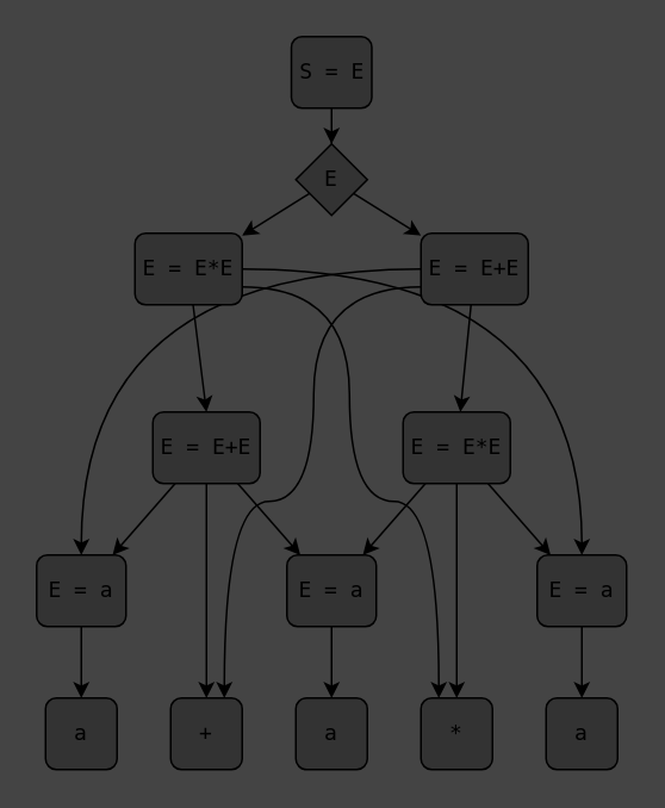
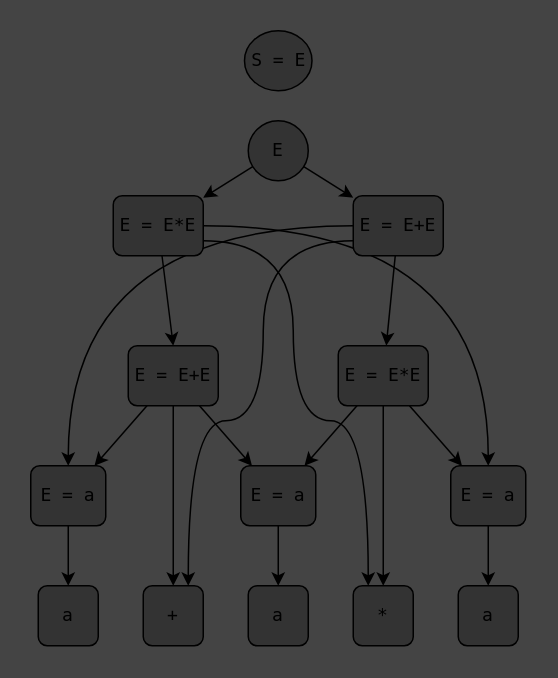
- <mxCell id="33" value="S = E" style="rounded=1;whiteSpace=wrap;html=1;fillColor=#333333;fontFamily=monospace;" parent="1" vertex="1"><mxGeometry x="162.5" width="45" height="40" as="geometry" y="20" /></mxCell>
+ <mxCell id="33" value="S = E" style="ellipse;whiteSpace=wrap;html=1;fillColor=#333333;fontFamily=monospace;" parent="1" vertex="1"><mxGeometry x="162.5" width="45" height="40" as="geometry" y="20" /></mxCell>
- <mxCell id="32" style="edgeStyle=orthogonalEdgeStyle;rounded=0;orthogonalLoop=1;jettySize=auto;html=1;" parent="1" source="33" target="31" edge="1"><mxGeometry relative="1" as="geometry" /></mxCell>
- <mxCell id="31" value="E" style="rhombus;whiteSpace=wrap;html=1;aspect=fixed;strokeColor=default;align=center;verticalAlign=middle;fontFamily=monospace;fontSize=12;fontColor=default;labelBackgroundColor=none;fillColor=#333333;" parent="1" vertex="1"><mxGeometry x="165" y="80" width="40" height="40" as="geometry" /></mxCell>
+ <mxCell id="31" value="E" style="ellipse;whiteSpace=wrap;html=1;aspect=fixed;rounded=1;strokeColor=default;align=center;verticalAlign=middle;fontFamily=monospace;fontSize=12;fontColor=default;labelBackgroundColor=none;fillColor=#333333;" parent="1" vertex="1"><mxGeometry x="165" y="80" width="40" height="40" as="geometry" /></mxCell>
